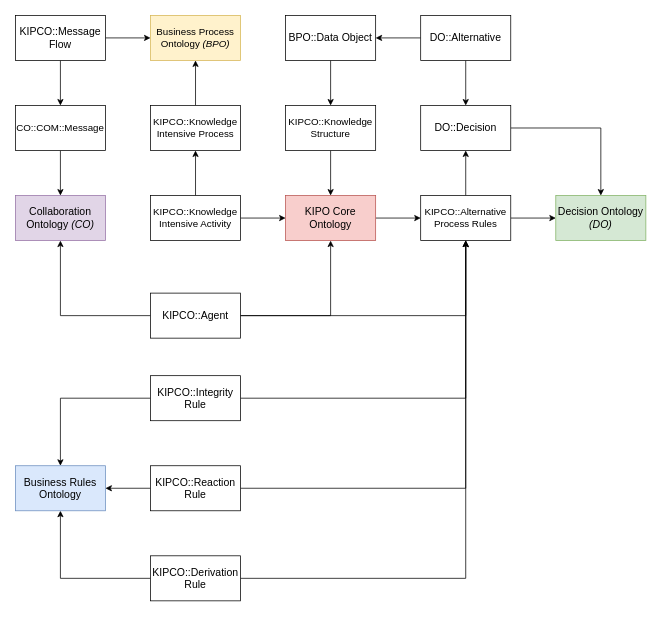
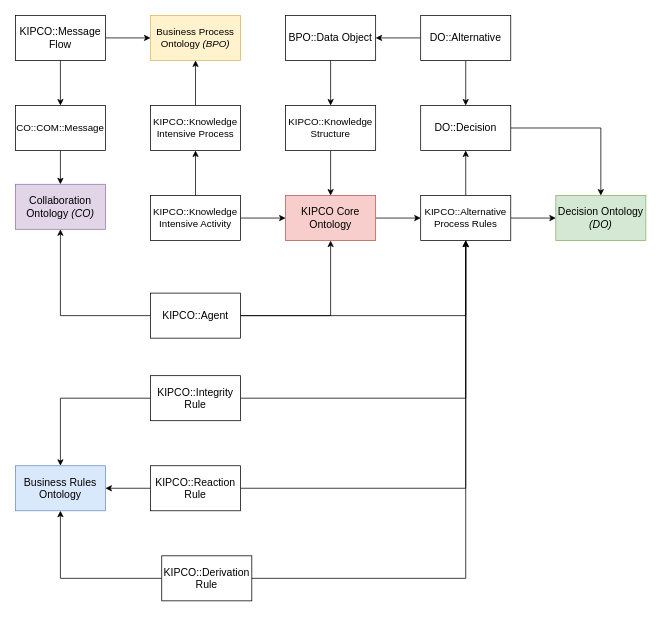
- <mxCell id="7" value="Collaboration Ontology &lt;i style=&quot;font-size: 14px;&quot;&gt;(CO)&lt;/i&gt;" style="rounded=0;whiteSpace=wrap;html=1;shadow=0;fillColor=#e1d5e7;strokeColor=#9673a6;fontSize=14;" vertex="1" parent="1"><mxGeometry x="20" y="260" width="120" height="60" as="geometry" /></mxCell>
+ <mxCell id="7" value="Collaboration Ontology &lt;i style=&quot;font-size: 14px;&quot;&gt;(CO)&lt;/i&gt;" style="rounded=0;whiteSpace=wrap;html=1;shadow=0;fillColor=#e1d5e7;strokeColor=#9673a6;fontSize=14;" vertex="1" parent="1"><mxGeometry x="20" y="245" width="120" height="60" as="geometry" /></mxCell>
- <mxCell id="14" value="KIPO Core Ontology" style="rounded=0;whiteSpace=wrap;html=1;fillColor=#f8cecc;strokeColor=#b85450;fontSize=14;" vertex="1" parent="1"><mxGeometry x="380" y="260" width="120" height="60" as="geometry" /></mxCell>
+ <mxCell id="14" value="KIPCO Core Ontology" style="rounded=0;whiteSpace=wrap;html=1;fillColor=#f8cecc;strokeColor=#b85450;fontSize=14;" vertex="1" parent="1"><mxGeometry x="380" y="260" width="120" height="60" as="geometry" /></mxCell>
- <mxCell id="39" value="KIPCO::Derivation Rule" style="rounded=0;whiteSpace=wrap;html=1;fontSize=14;" vertex="1" parent="1"><mxGeometry x="200" y="740" width="120" height="60" as="geometry" /></mxCell>
+ <mxCell id="39" value="KIPCO::Derivation Rule" style="rounded=0;whiteSpace=wrap;html=1;fontSize=14;" vertex="1" parent="1"><mxGeometry x="215" y="740" width="120" height="60" as="geometry" /></mxCell>
